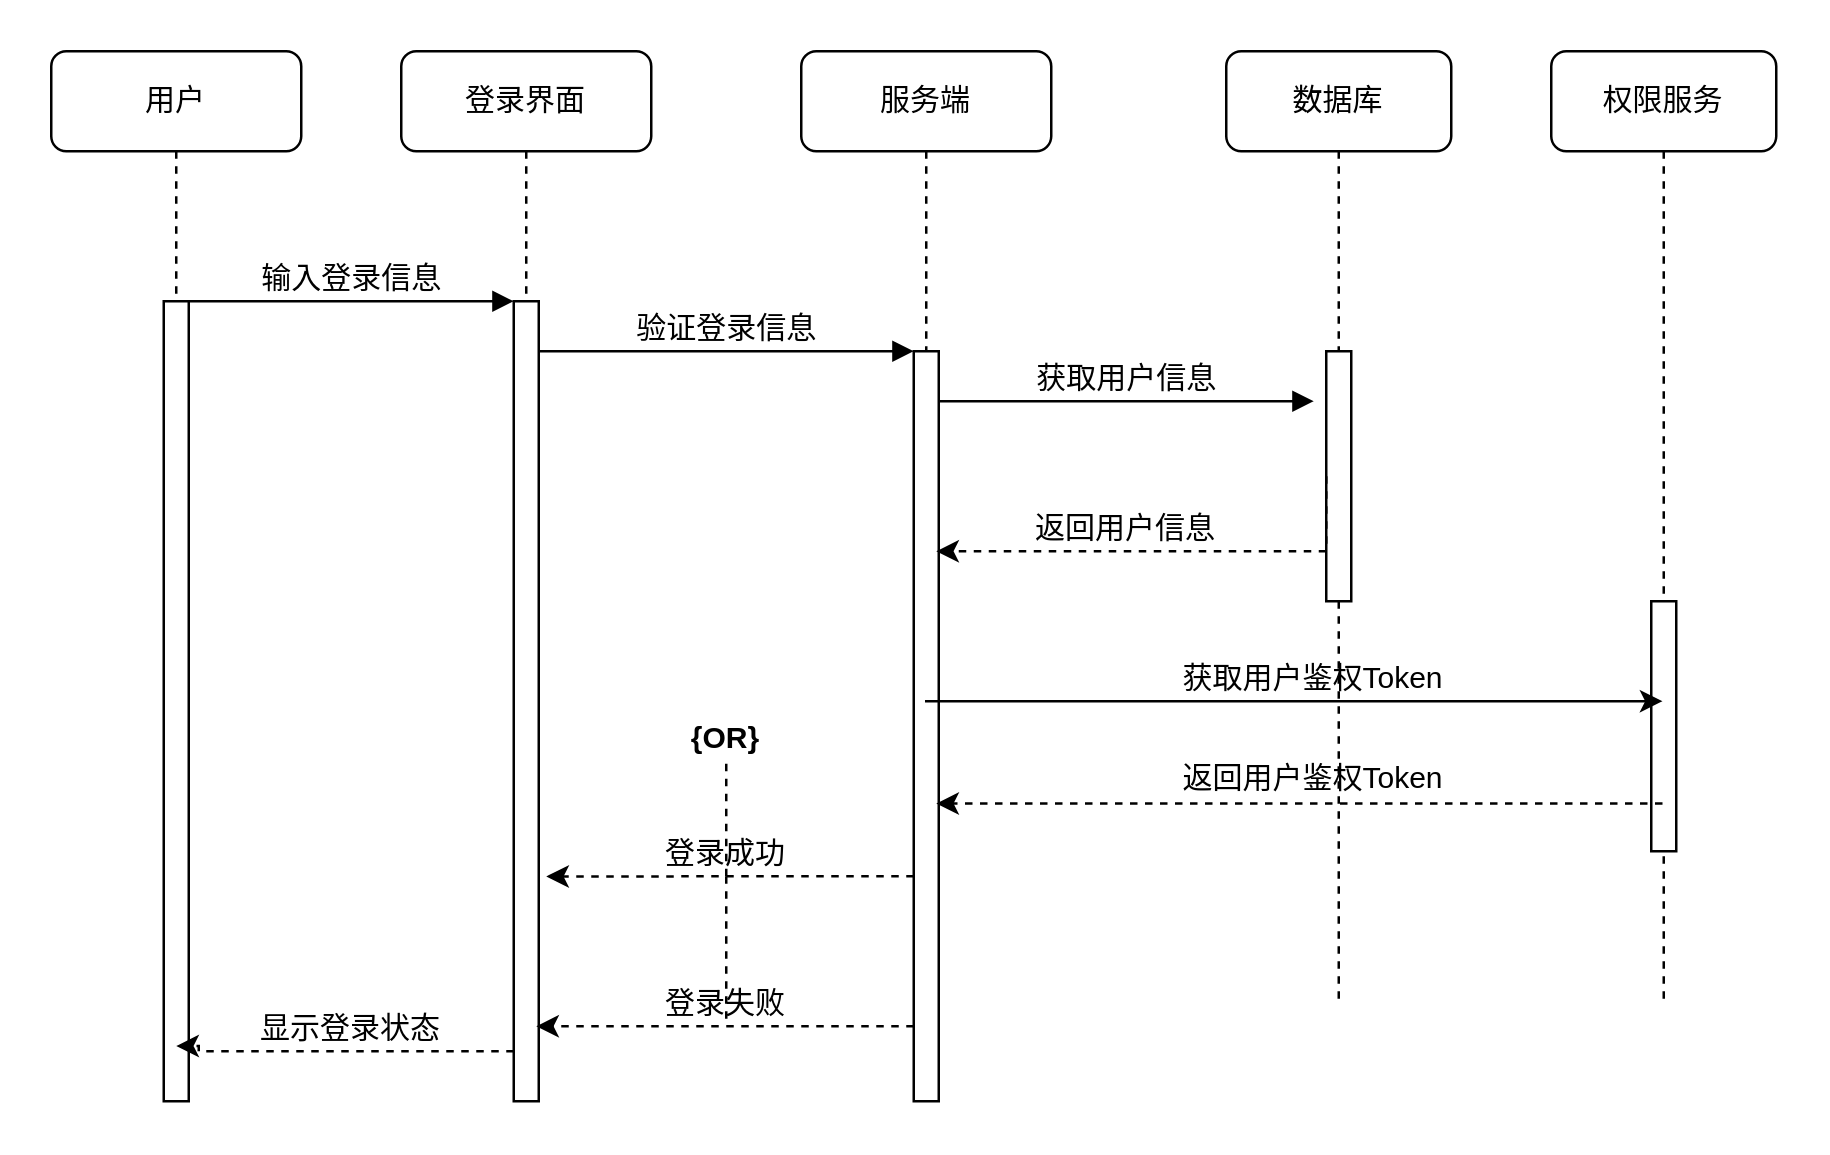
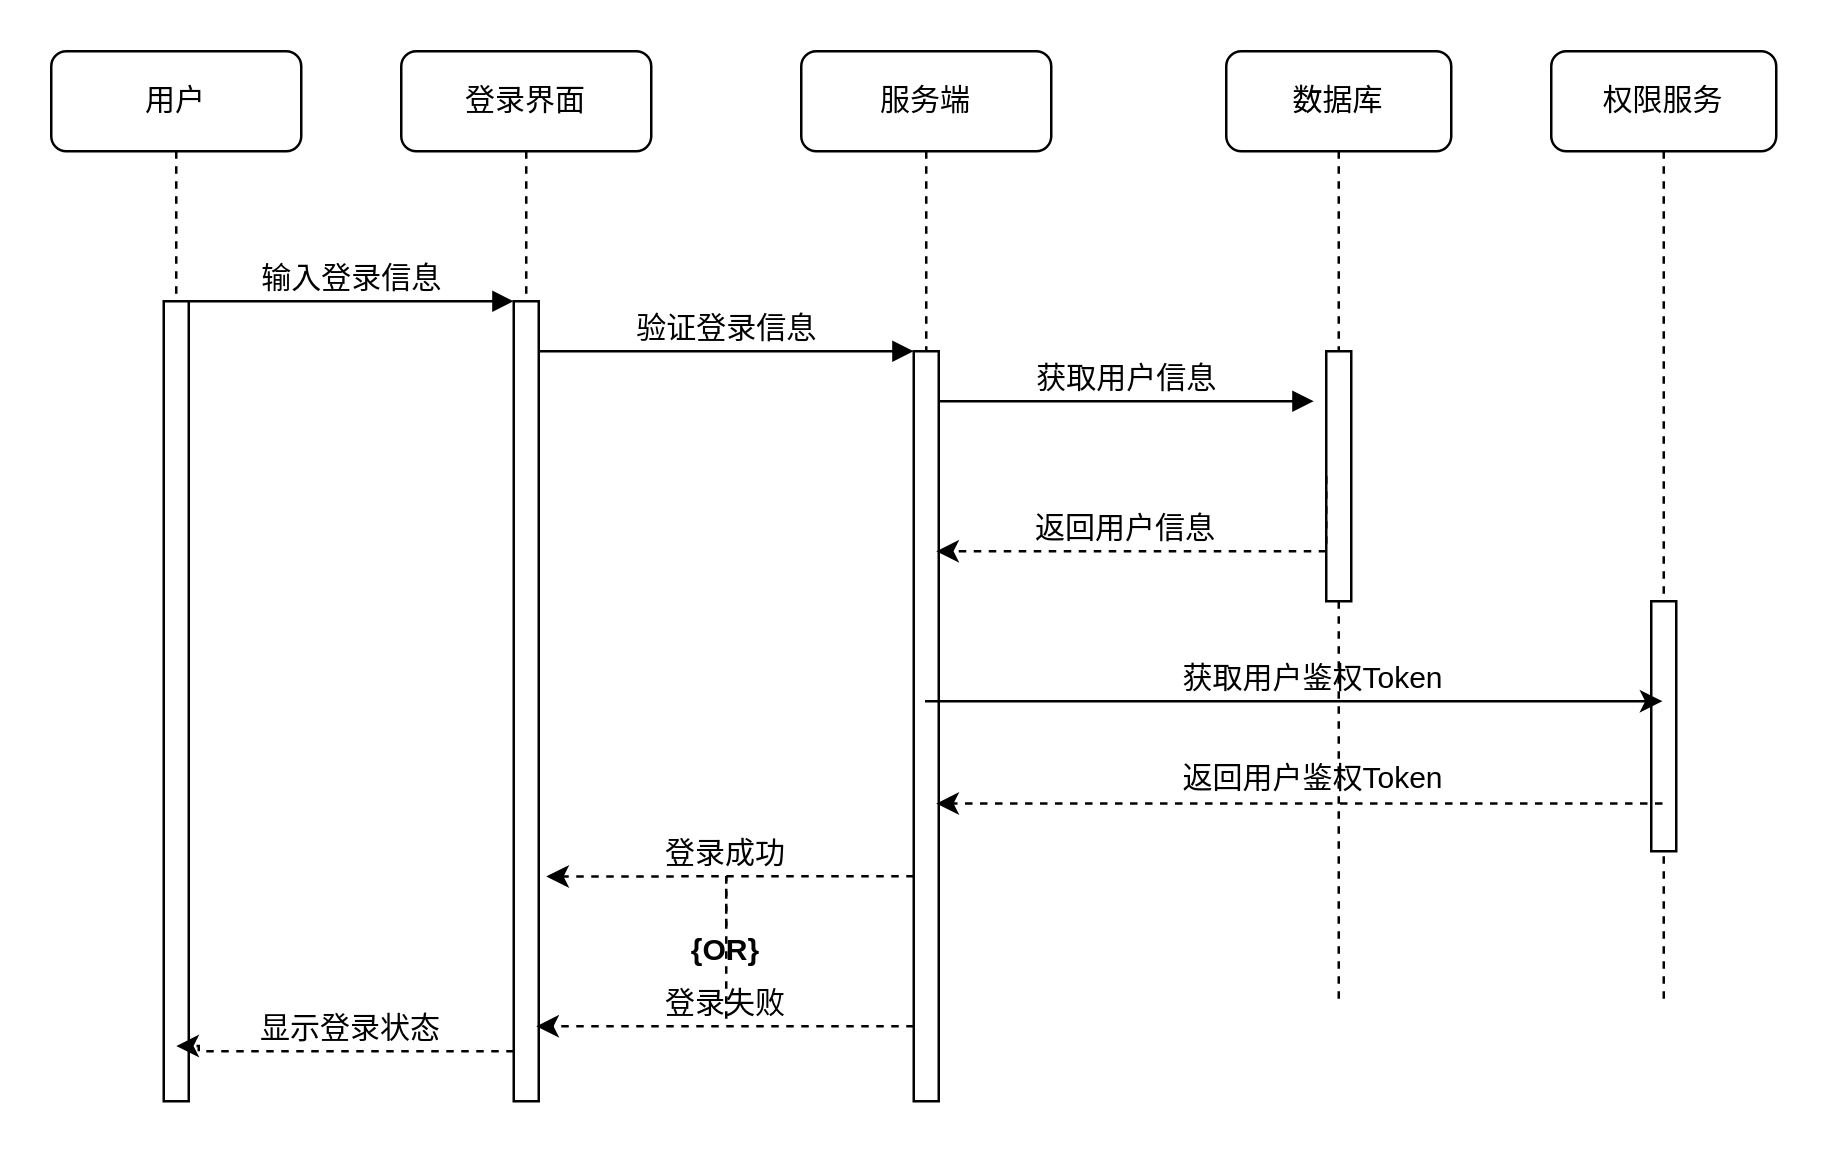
- <mxCell id="20" value="&lt;b&gt;{OR}&lt;/b&gt;" style="text;html=1;strokeColor=none;fillColor=none;align=center;verticalAlign=middle;whiteSpace=wrap;rounded=0;" parent="1" vertex="1"><mxGeometry x="270" y="285" width="40" height="20" as="geometry" /></mxCell>
+ <mxCell id="20" value="&lt;b&gt;{OR}&lt;/b&gt;" style="text;html=1;strokeColor=none;fillColor=none;align=center;verticalAlign=middle;whiteSpace=wrap;rounded=0;" parent="1" vertex="1"><mxGeometry x="270" y="370" width="40" height="20" as="geometry" /></mxCell>
